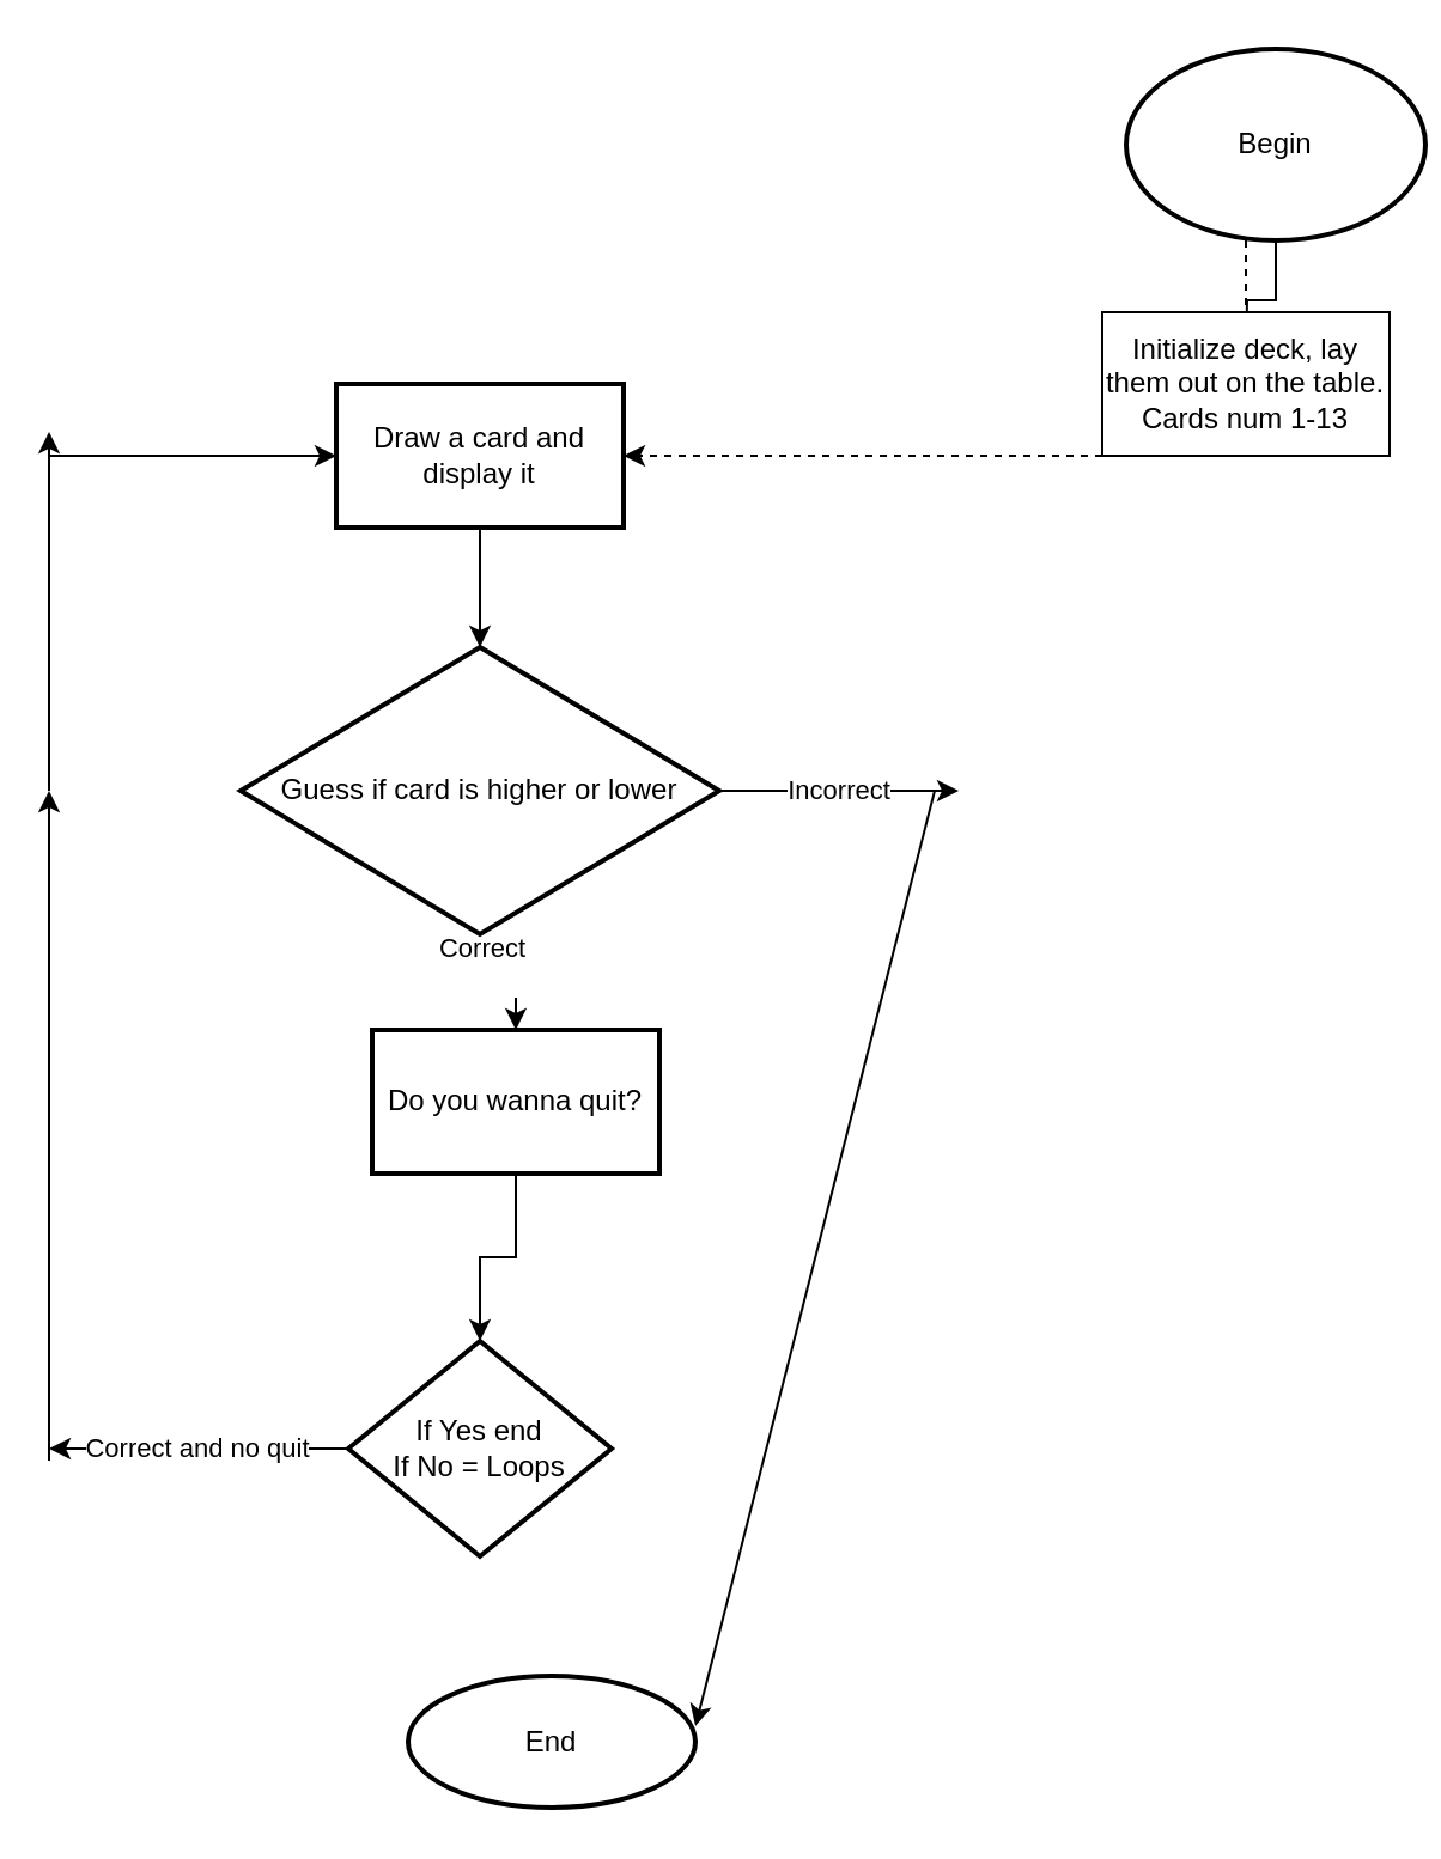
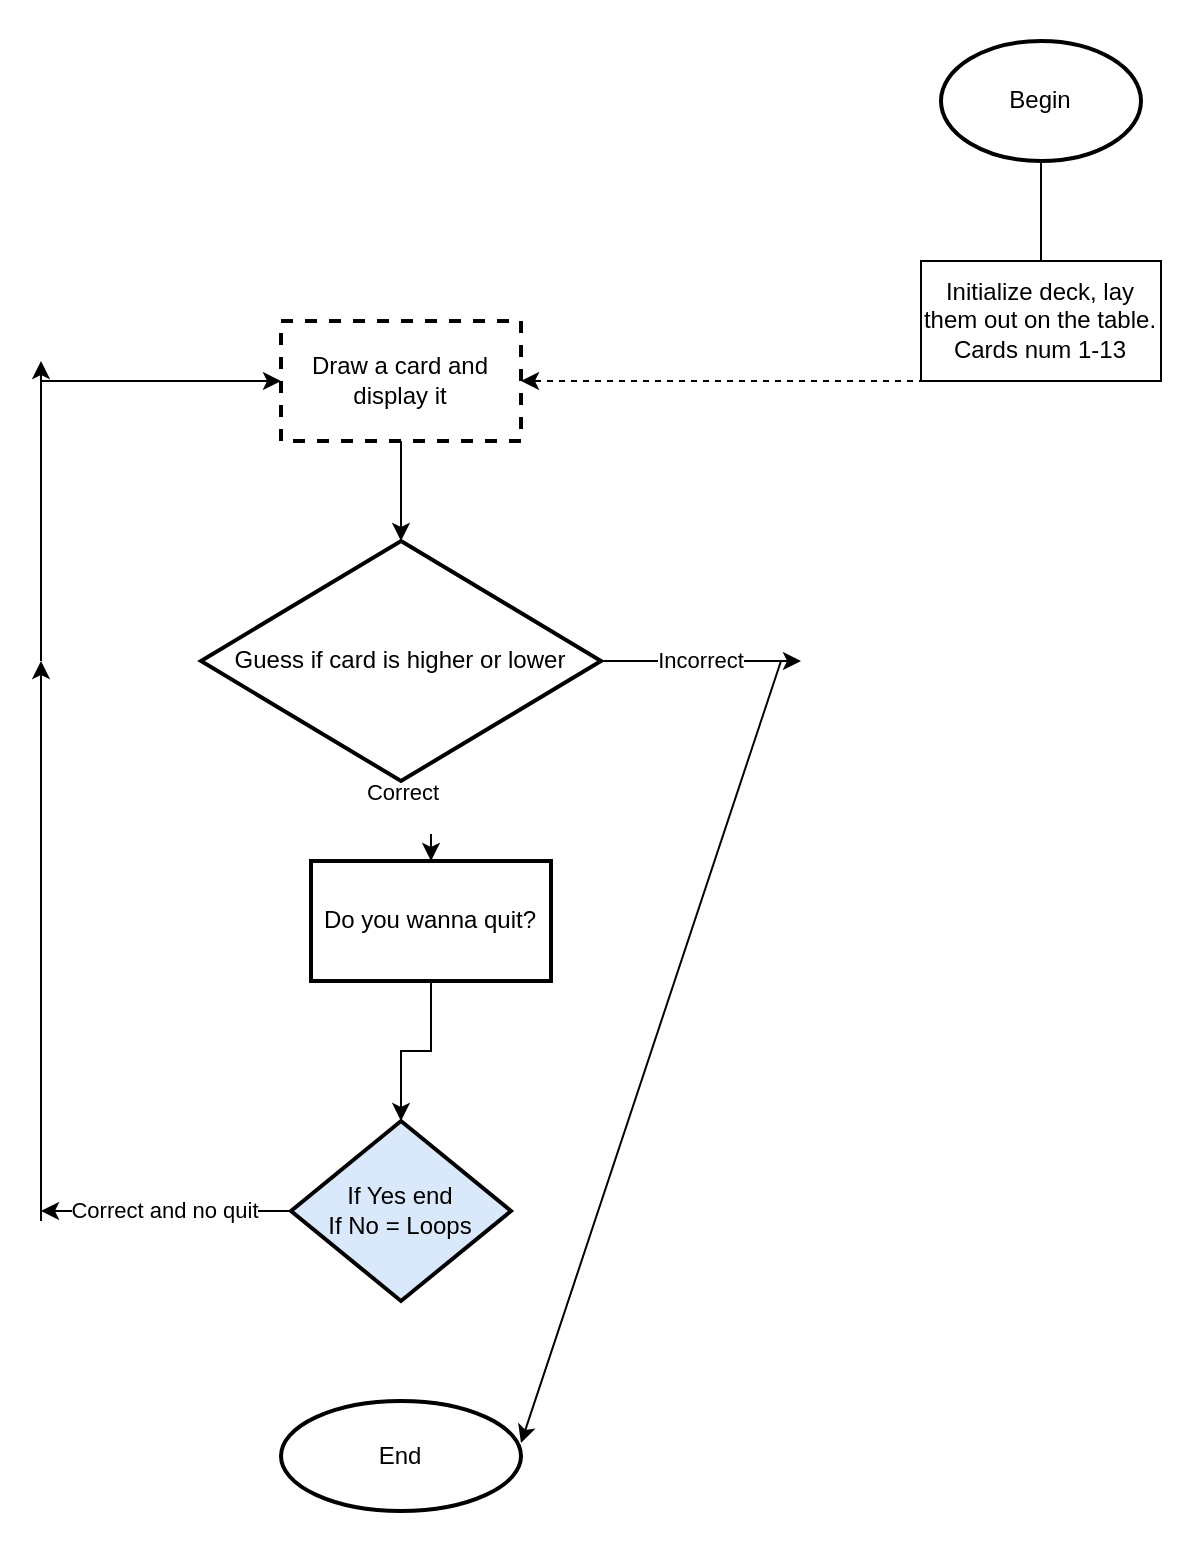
- <mxCell id="4" value="Begin" style="strokeWidth=2;html=1;shape=mxgraph.flowchart.start_1;whiteSpace=wrap;" parent="1" vertex="1"><mxGeometry x="470" y="20" width="125" height="80" as="geometry" /></mxCell>
+ <mxCell id="4" value="Begin" style="strokeWidth=2;html=1;shape=mxgraph.flowchart.start_1;whiteSpace=wrap;" parent="1" vertex="1"><mxGeometry x="470" y="20" width="100" height="60" as="geometry" /></mxCell>
- <mxCell id="6" value="Draw a card and display it" style="whiteSpace=wrap;html=1;strokeWidth=2;" parent="1" vertex="1"><mxGeometry x="140" y="160" width="120" height="60" as="geometry" /></mxCell>
+ <mxCell id="6" value="Draw a card and display it" style="whiteSpace=wrap;html=1;strokeWidth=2;dashed=1;" parent="1" vertex="1"><mxGeometry x="140" y="160" width="120" height="60" as="geometry" /></mxCell>
- <mxCell id="16" value="If Yes end&lt;div&gt;If No = Loops&lt;/div&gt;" style="rhombus;whiteSpace=wrap;html=1;strokeWidth=2;" parent="1" vertex="1"><mxGeometry x="145" y="560" width="110" height="90" as="geometry" /></mxCell>
+ <mxCell id="16" value="If Yes end&lt;div&gt;If No = Loops&lt;/div&gt;" style="rhombus;whiteSpace=wrap;html=1;strokeWidth=2;fillColor=#dae8fc;" parent="1" vertex="1"><mxGeometry x="145" y="560" width="110" height="90" as="geometry" /></mxCell>
- <mxCell id="10" value="End" style="strokeWidth=2;html=1;shape=mxgraph.flowchart.start_1;whiteSpace=wrap;direction=south;" parent="1" vertex="1"><mxGeometry x="170" y="700" width="120" height="55" as="geometry" /></mxCell>
+ <mxCell id="10" value="End" style="strokeWidth=2;html=1;shape=mxgraph.flowchart.start_1;whiteSpace=wrap;direction=south;" parent="1" vertex="1"><mxGeometry x="140" y="700" width="120" height="55" as="geometry" /></mxCell>
